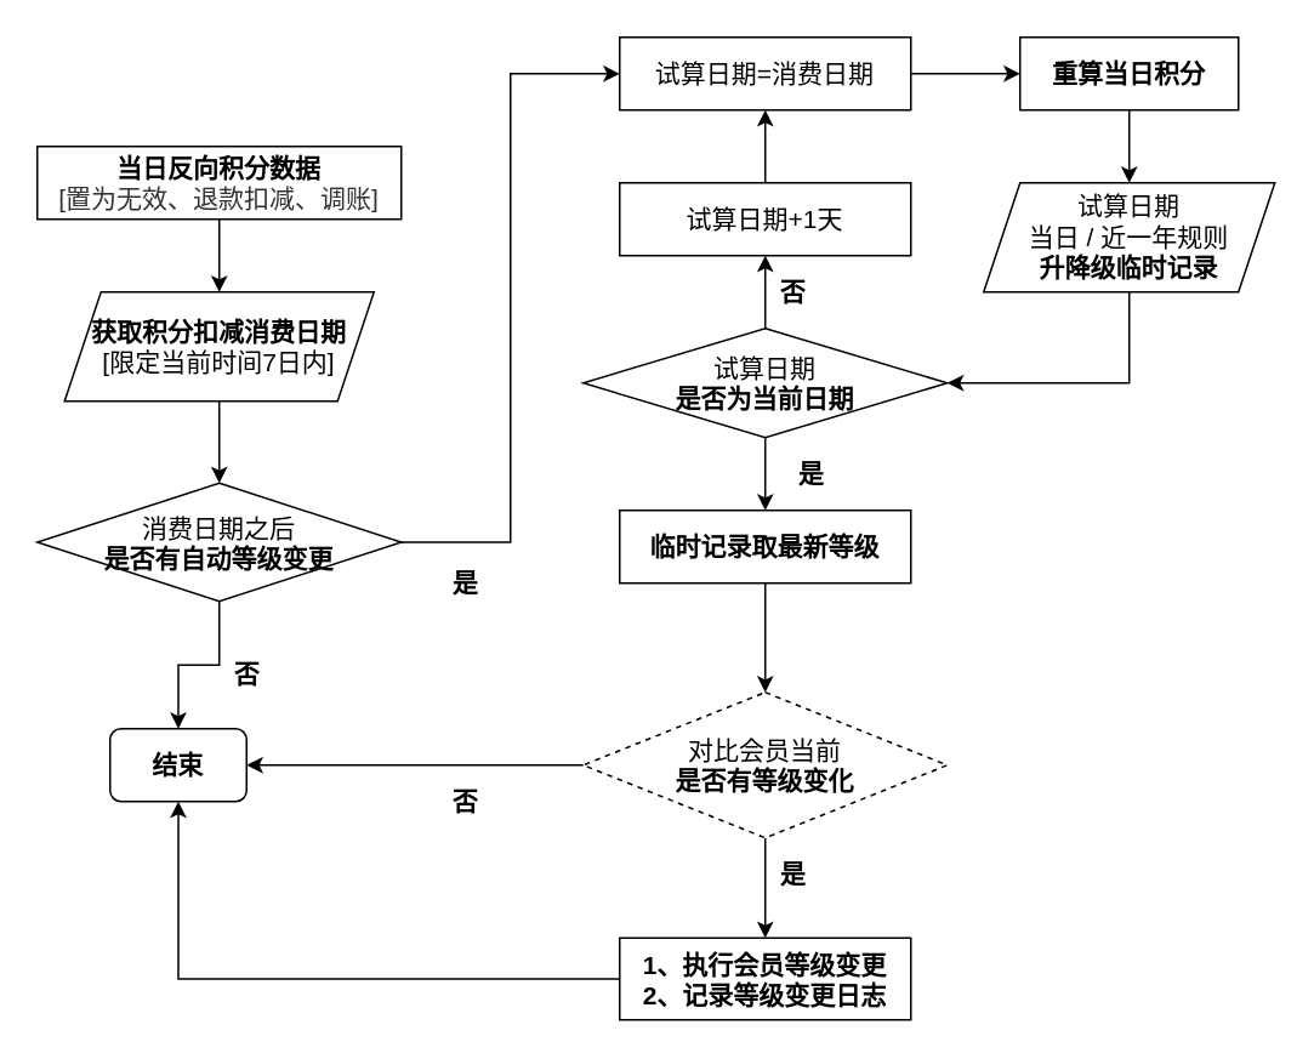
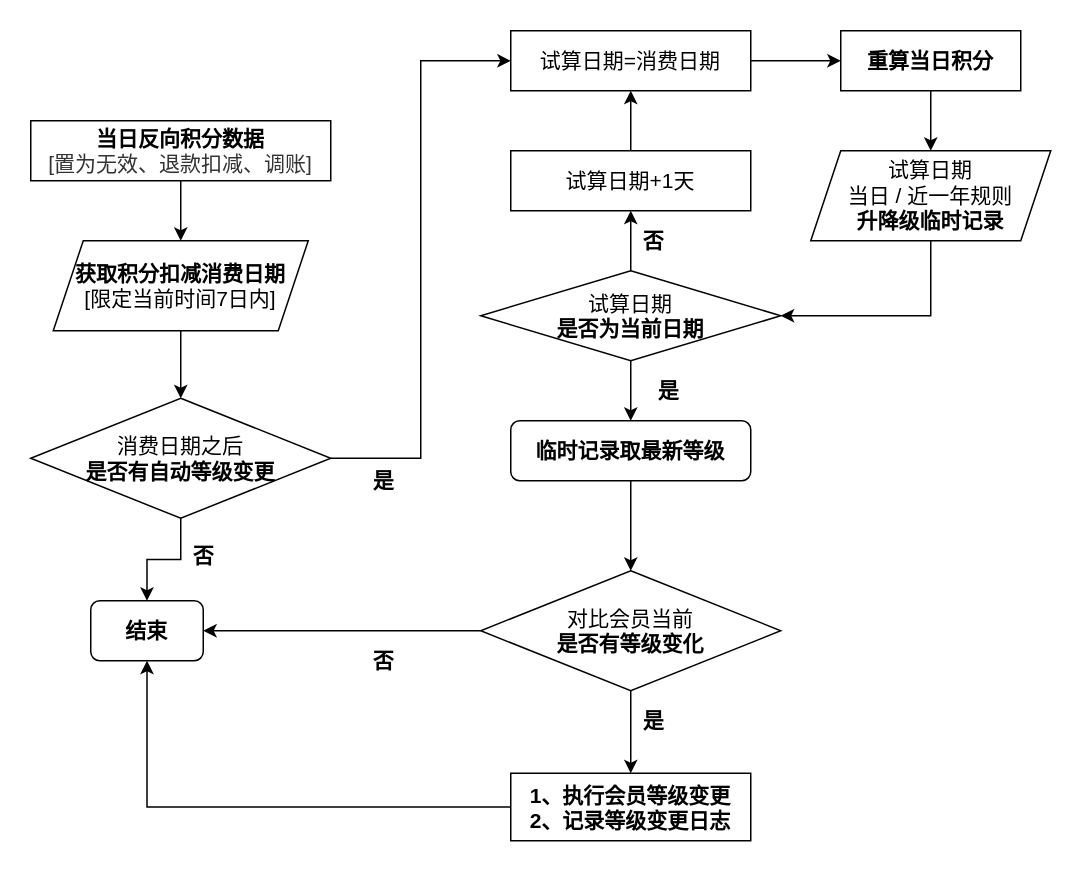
- <mxCell id="8" value="&lt;font style=&quot;font-size: 14px&quot;&gt;消费日期之后&lt;br&gt;&lt;b&gt;是否有自动等级变更&lt;/b&gt;&lt;/font&gt;" style="rhombus;whiteSpace=wrap;html=1;" vertex="1" parent="1"><mxGeometry x="20" y="265" width="200" height="65" as="geometry" /></mxCell>
+ <mxCell id="8" value="&lt;font style=&quot;font-size: 14px&quot;&gt;消费日期之后&lt;br&gt;&lt;b&gt;是否有自动等级变更&lt;/b&gt;&lt;/font&gt;" style="rhombus;whiteSpace=wrap;html=1;" vertex="1" parent="1"><mxGeometry x="20" y="265" width="200" height="80" as="geometry" /></mxCell>
- <mxCell id="22" value="&lt;b&gt;&lt;font style=&quot;font-size: 14px&quot;&gt;临时记录取最新等级&lt;/font&gt;&lt;/b&gt;" style="rounded=0;whiteSpace=wrap;html=1;" vertex="1" parent="1"><mxGeometry x="340" y="280" width="160" height="40" as="geometry" /></mxCell>
+ <mxCell id="22" value="&lt;b&gt;&lt;font style=&quot;font-size: 14px&quot;&gt;临时记录取最新等级&lt;/font&gt;&lt;/b&gt;" style="whiteSpace=wrap;html=1;rounded=1;" vertex="1" parent="1"><mxGeometry x="340" y="280" width="160" height="40" as="geometry" /></mxCell>
- <mxCell id="26" value="&lt;span style=&quot;font-size: 14px&quot;&gt;对比&lt;/span&gt;&lt;span style=&quot;font-size: 14px&quot;&gt;会员当前&lt;br&gt;&lt;b&gt;是否有等级变化&lt;/b&gt;&lt;br&gt;&lt;/span&gt;" style="rhombus;whiteSpace=wrap;html=1;dashed=1;" vertex="1" parent="1"><mxGeometry x="320" y="380" width="200" height="80" as="geometry" /></mxCell>
+ <mxCell id="26" value="&lt;span style=&quot;font-size: 14px&quot;&gt;对比&lt;/span&gt;&lt;span style=&quot;font-size: 14px&quot;&gt;会员当前&lt;br&gt;&lt;b&gt;是否有等级变化&lt;/b&gt;&lt;br&gt;&lt;/span&gt;" style="rhombus;whiteSpace=wrap;html=1;" vertex="1" parent="1"><mxGeometry x="320" y="380" width="200" height="80" as="geometry" /></mxCell>
